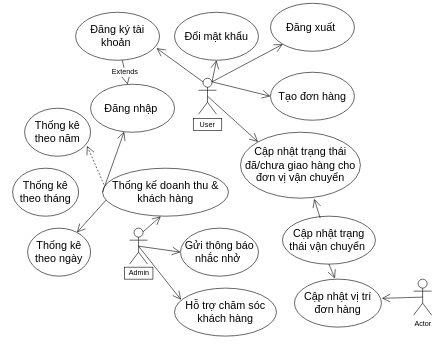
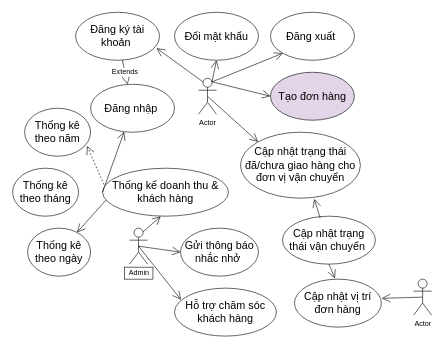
- <mxCell id="5" value="&lt;span style=&quot;font-size: 18px;&quot;&gt;Đăng xuất&amp;nbsp;&lt;/span&gt;" style="ellipse;whiteSpace=wrap;html=1;" vertex="1" parent="1"><mxGeometry x="450" y="5" width="140" height="80" as="geometry" /></mxCell>
+ <mxCell id="5" value="&lt;span style=&quot;font-size: 18px;&quot;&gt;Đăng xuất&amp;nbsp;&lt;/span&gt;" style="ellipse;whiteSpace=wrap;html=1;" vertex="1" parent="1"><mxGeometry x="450" y="20" width="140" height="80" as="geometry" /></mxCell>
- <mxCell id="8" value="&lt;span style=&quot;font-size: 18px;&quot;&gt;Tạo đơn hàng&lt;/span&gt;" style="ellipse;whiteSpace=wrap;html=1;" vertex="1" parent="1"><mxGeometry x="450" y="120" width="140" height="80" as="geometry" /></mxCell>
+ <mxCell id="8" value="&lt;span style=&quot;font-size: 18px;&quot;&gt;Tạo đơn hàng&lt;/span&gt;" style="ellipse;whiteSpace=wrap;html=1;fillColor=#e1d5e7;" vertex="1" parent="1"><mxGeometry x="450" y="120" width="140" height="80" as="geometry" /></mxCell>
- <mxCell id="30" value="User" style="rounded=0;whiteSpace=wrap;html=1;" vertex="1" parent="1"><mxGeometry x="321.25" y="197" width="47.5" height="20" as="geometry" /></mxCell>
